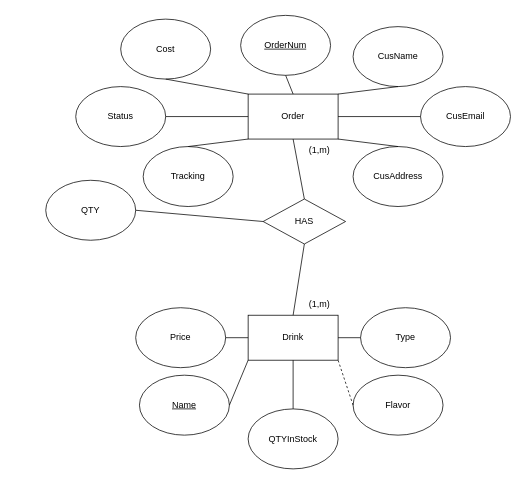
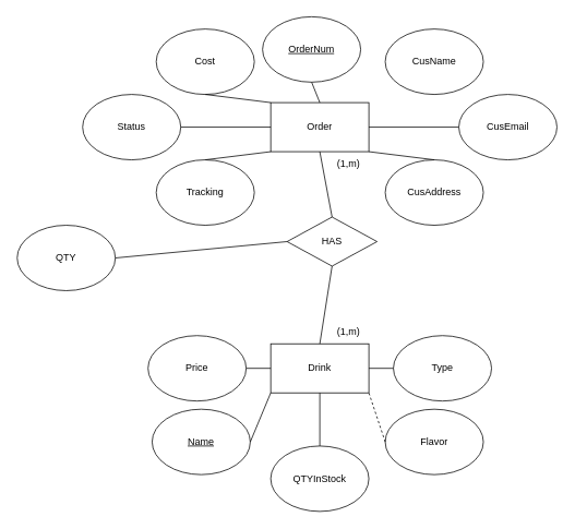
- <mxCell id="14" value="Cost" style="ellipse;whiteSpace=wrap;html=1;" vertex="1" parent="1"><mxGeometry x="160" y="25" width="120" height="80" as="geometry" /></mxCell>
+ <mxCell id="14" value="Cost" style="ellipse;whiteSpace=wrap;html=1;" vertex="1" parent="1"><mxGeometry x="190" y="35" width="120" height="80" as="geometry" /></mxCell>
- <mxCell id="21" value="" style="endArrow=none;html=1;rounded=0;entryX=0.5;entryY=1;entryDx=0;entryDy=0;exitX=1;exitY=0;exitDx=0;exitDy=0;" edge="1" parent="1" source="3" target="10"><mxGeometry width="50" height="50" relative="1" as="geometry"><mxPoint x="460" y="125" as="sourcePoint" /><mxPoint x="600" y="125" as="targetPoint" /></mxGeometry></mxCell>
- <mxCell id="31" value="QTY" style="ellipse;whiteSpace=wrap;html=1;" vertex="1" parent="1"><mxGeometry x="60" y="240" width="120" height="80" as="geometry" /></mxCell>
+ <mxCell id="31" value="QTY" style="ellipse;whiteSpace=wrap;html=1;" vertex="1" parent="1"><mxGeometry x="20" y="275" width="120" height="80" as="geometry" /></mxCell>
